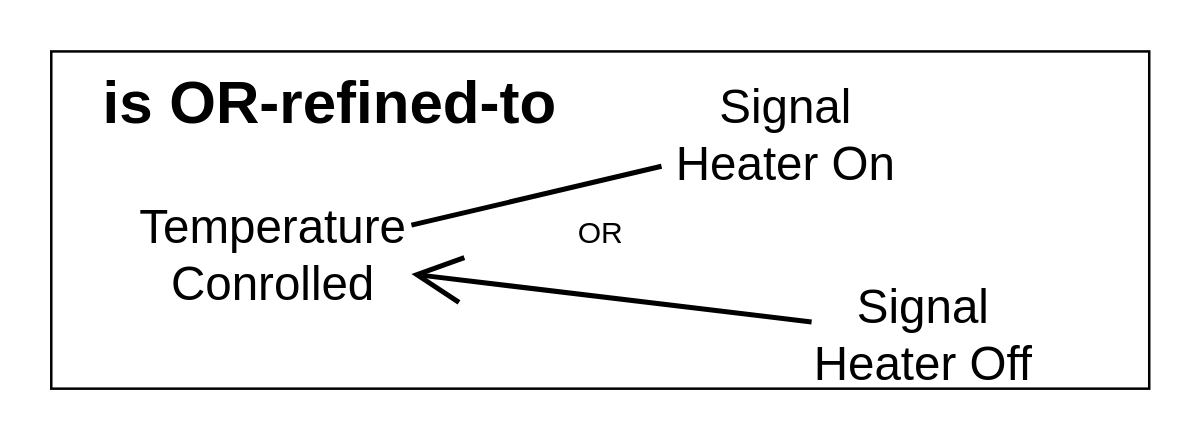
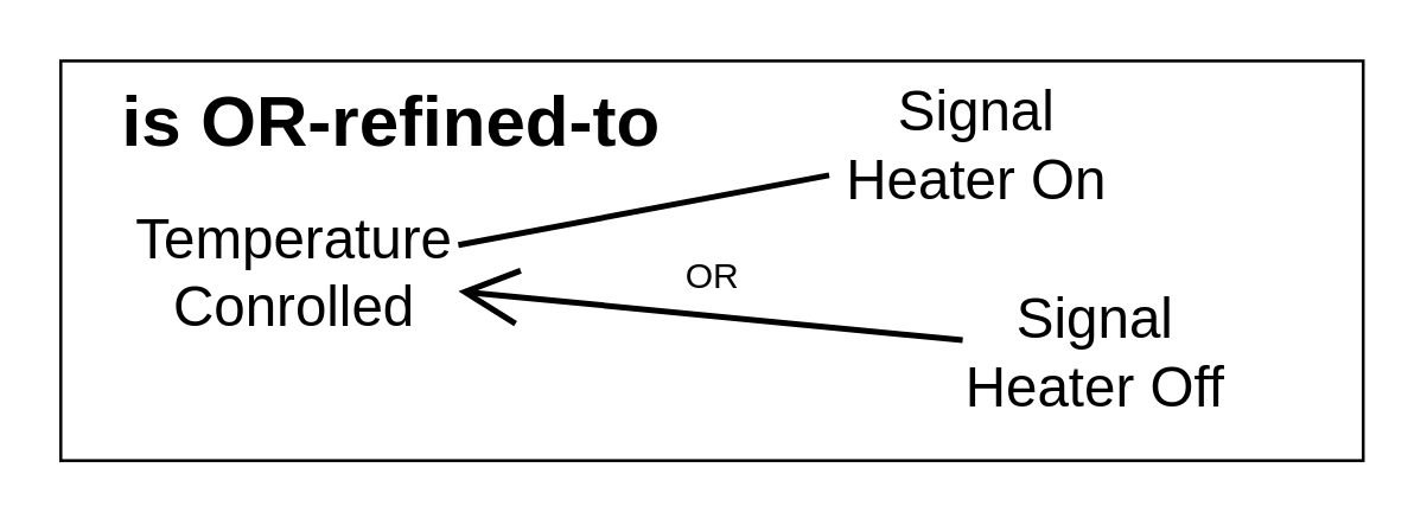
- <mxCell id="3" value="Signal Heater On" style="text;html=1;align=center;verticalAlign=middle;whiteSpace=wrap;rounded=0;fontSize=19;" parent="1" vertex="1"><mxGeometry x="264" y="39.16" width="100" height="30" as="geometry" /></mxCell>
+ <mxCell id="3" value="Signal Heater On" style="text;html=1;align=center;verticalAlign=middle;whiteSpace=wrap;rounded=0;fontSize=19;" parent="1" vertex="1"><mxGeometry x="279" y="34.16" width="100" height="30" as="geometry" /></mxCell>
- <mxCell id="4" value="Temperature Conrolled" style="text;html=1;align=center;verticalAlign=middle;whiteSpace=wrap;rounded=0;fontSize=19;" parent="1" vertex="1"><mxGeometry x="54" y="78" width="110" height="48.84" as="geometry" /></mxCell>
+ <mxCell id="4" value="Temperature Conrolled" style="text;html=1;align=center;verticalAlign=middle;whiteSpace=wrap;rounded=0;fontSize=19;" parent="1" vertex="1"><mxGeometry x="44" y="68" width="110" height="48.84" as="geometry" /></mxCell>
- <mxCell id="5" value="Signal Heater Off" style="text;html=1;align=center;verticalAlign=middle;whiteSpace=wrap;rounded=0;fontSize=19;" parent="1" vertex="1"><mxGeometry x="324" y="123" width="90" height="21.16" as="geometry" /></mxCell>
+ <mxCell id="5" value="Signal Heater Off" style="text;html=1;align=center;verticalAlign=middle;whiteSpace=wrap;rounded=0;fontSize=19;" parent="1" vertex="1"><mxGeometry x="324" y="108" width="90" height="21.16" as="geometry" /></mxCell>
